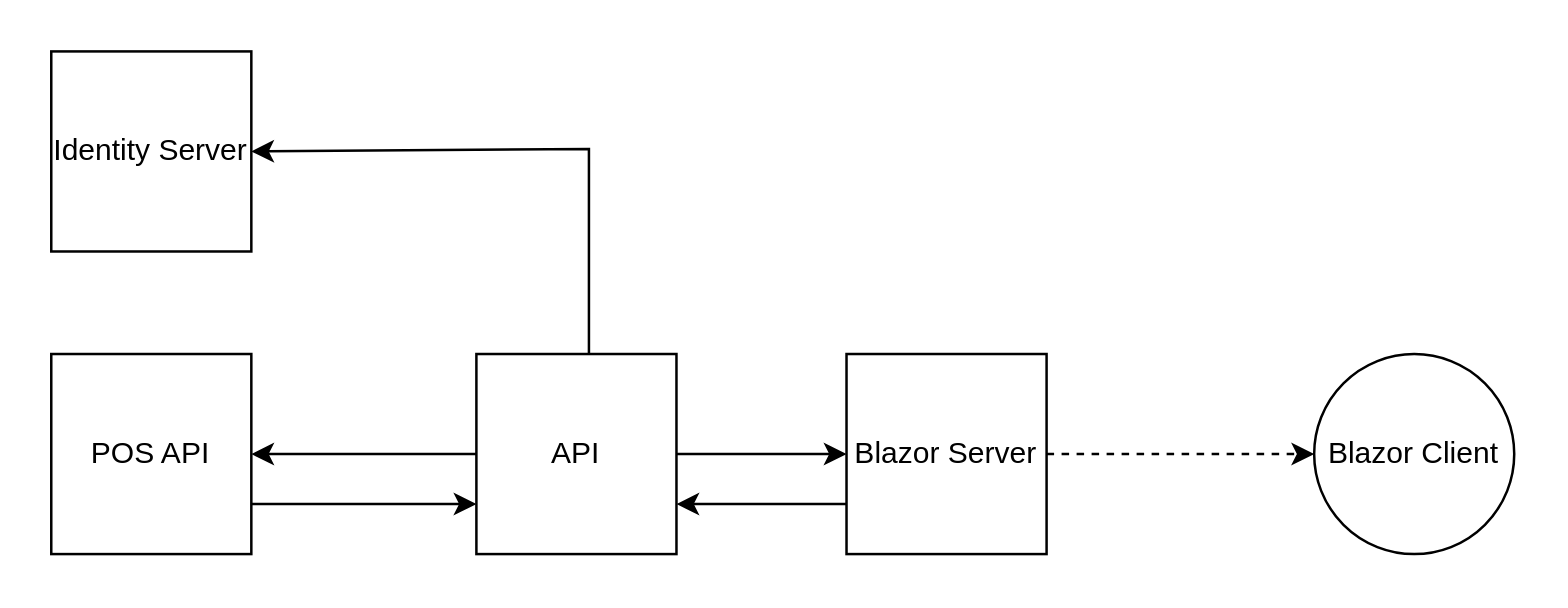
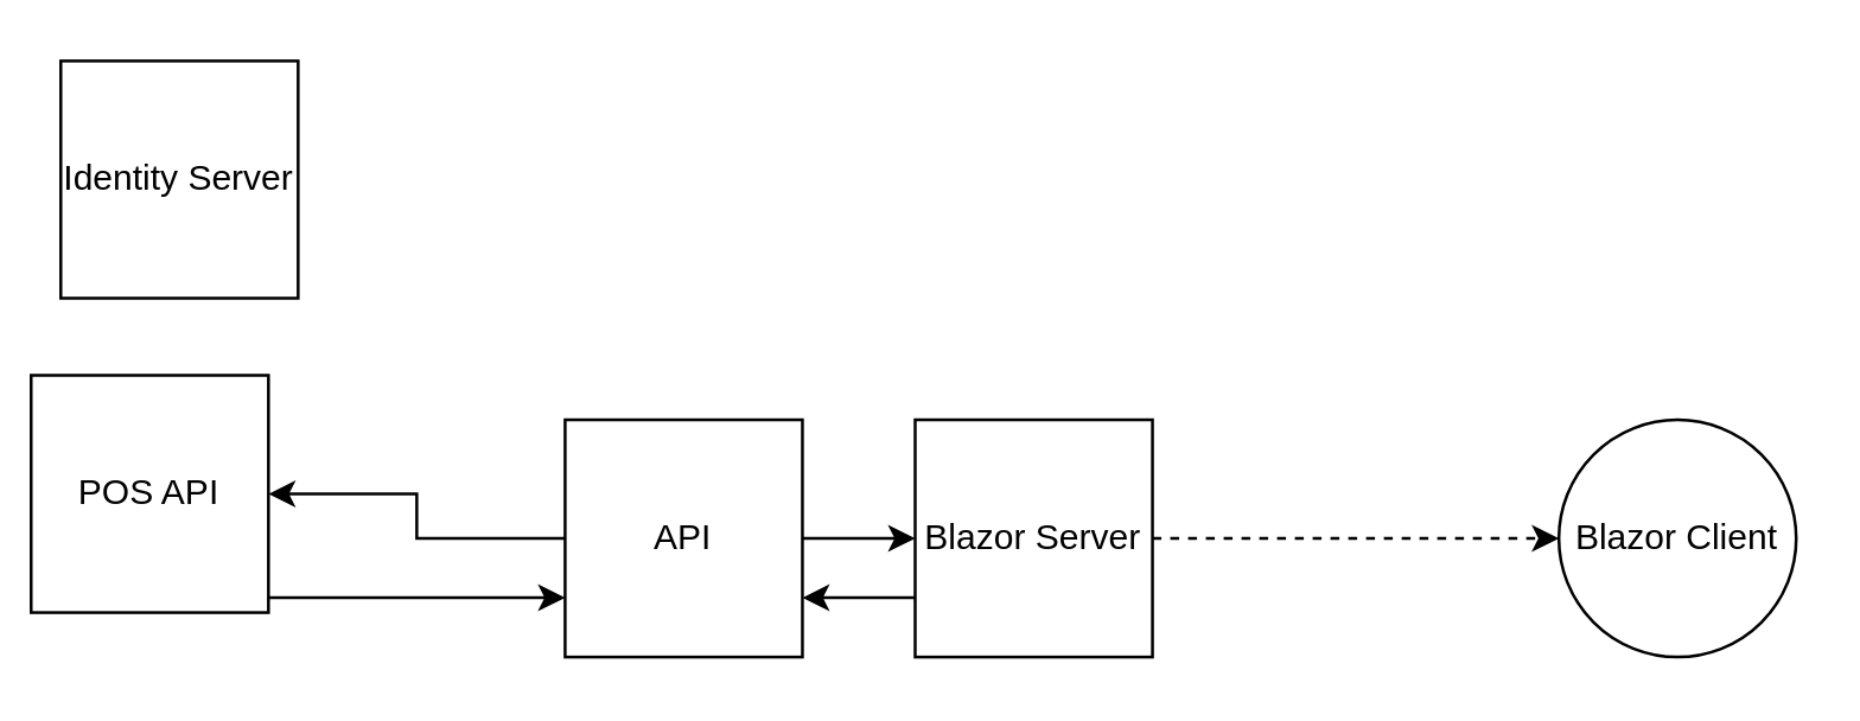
- <mxCell id="5" style="edgeStyle=orthogonalEdgeStyle;rounded=0;orthogonalLoop=1;jettySize=auto;html=1;entryX=1;entryY=0.5;entryDx=0;entryDy=0;" edge="1" parent="1" source="7" target="8"><mxGeometry relative="1" as="geometry"><mxPoint x="230" y="59" as="targetPoint" /><Array as="points"><mxPoint x="235" y="59" /></Array></mxGeometry></mxCell>
- <mxCell id="3" value="POS API" style="whiteSpace=wrap;html=1;aspect=fixed;" vertex="1" parent="1"><mxGeometry x="20" y="141" width="80" height="80" as="geometry" /></mxCell>
+ <mxCell id="3" value="POS API" style="whiteSpace=wrap;html=1;aspect=fixed;" vertex="1" parent="1"><mxGeometry x="10" y="126" width="80" height="80" as="geometry" /></mxCell>
- <mxCell id="11" value="Blazor Server" style="whiteSpace=wrap;html=1;aspect=fixed;" vertex="1" parent="1"><mxGeometry x="338" y="141" width="80" height="80" as="geometry" /></mxCell>
+ <mxCell id="11" value="Blazor Server" style="whiteSpace=wrap;html=1;aspect=fixed;" vertex="1" parent="1"><mxGeometry x="308" y="141" width="80" height="80" as="geometry" /></mxCell>
